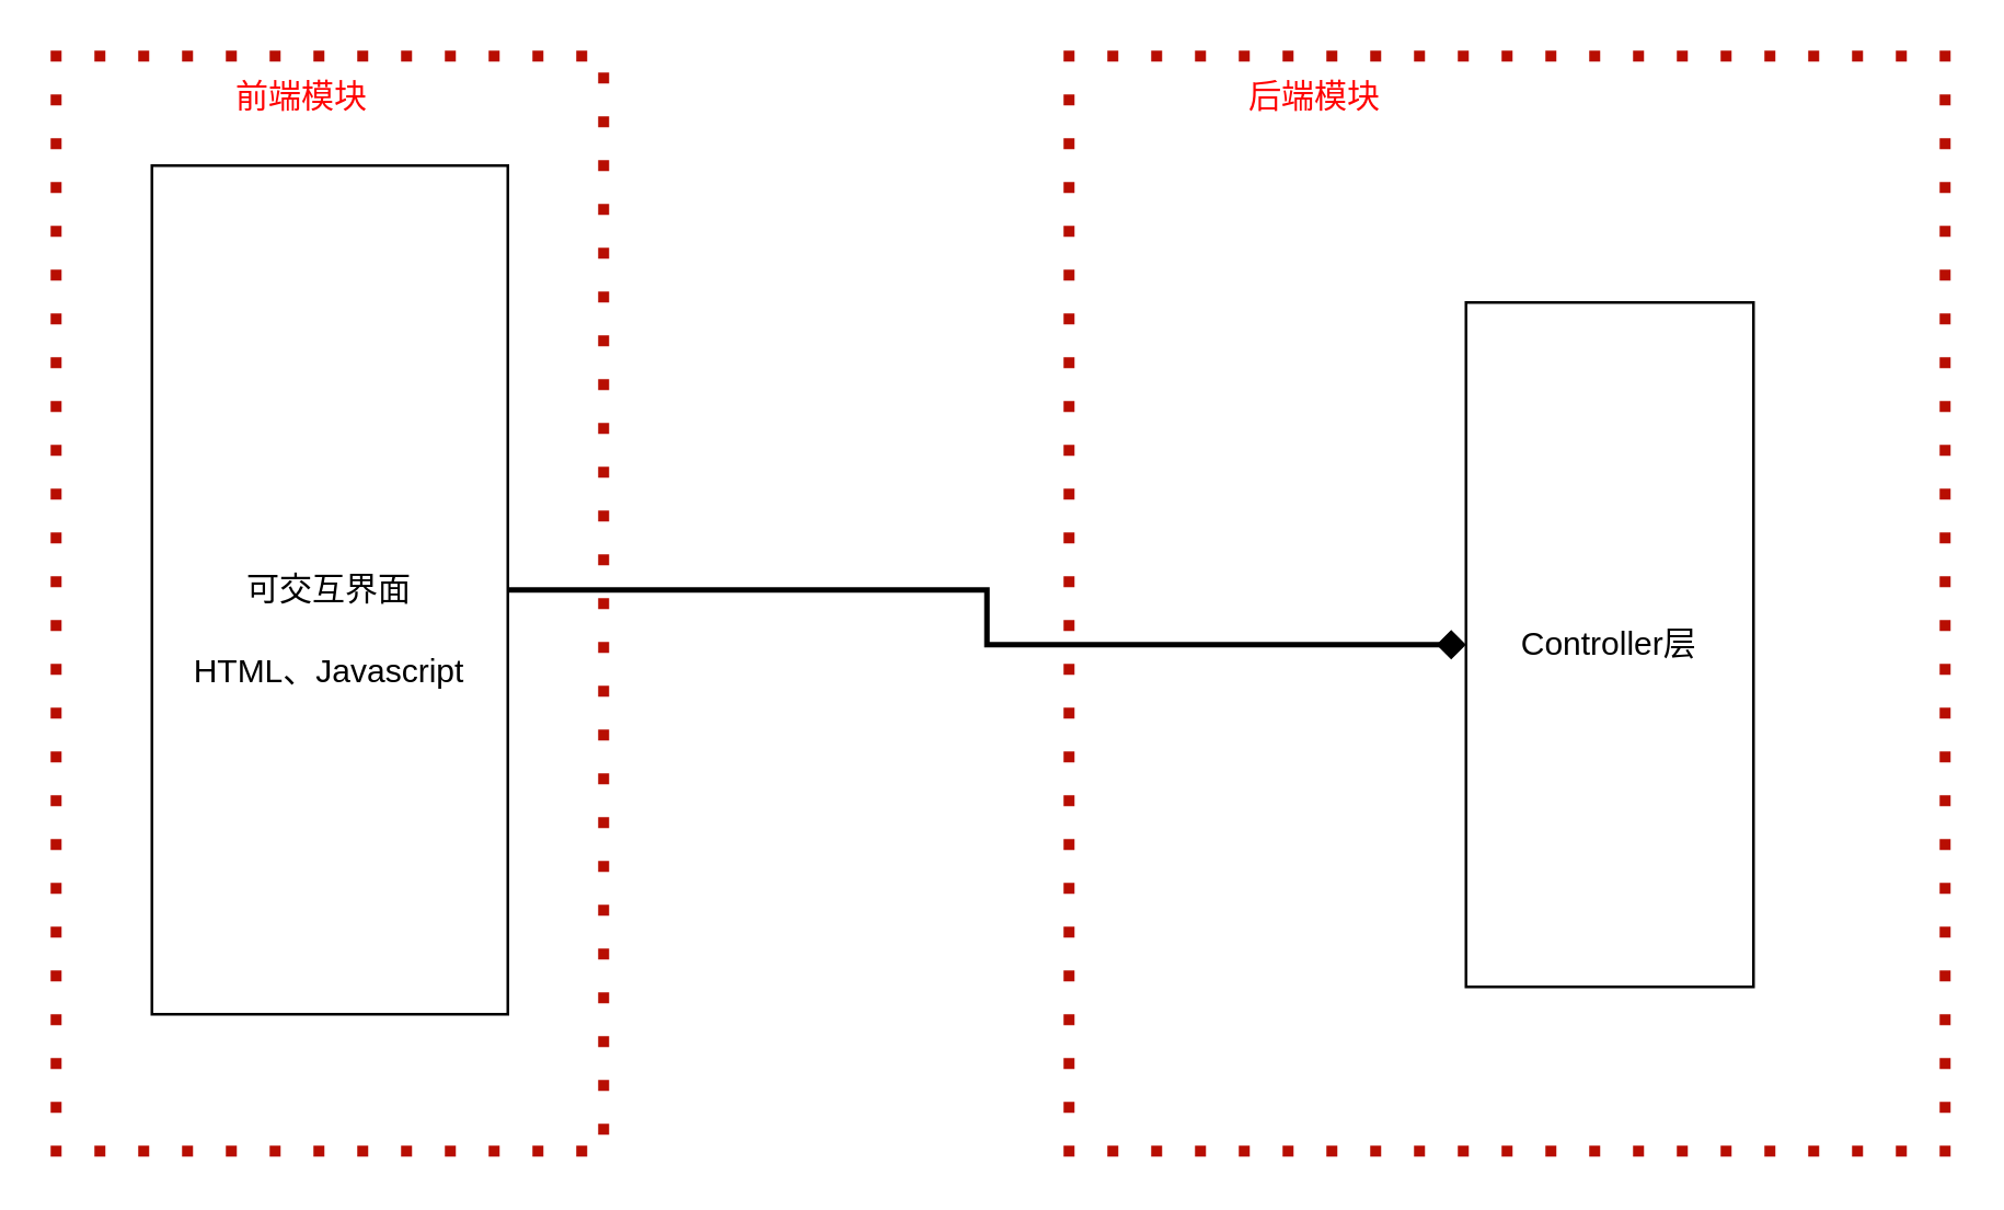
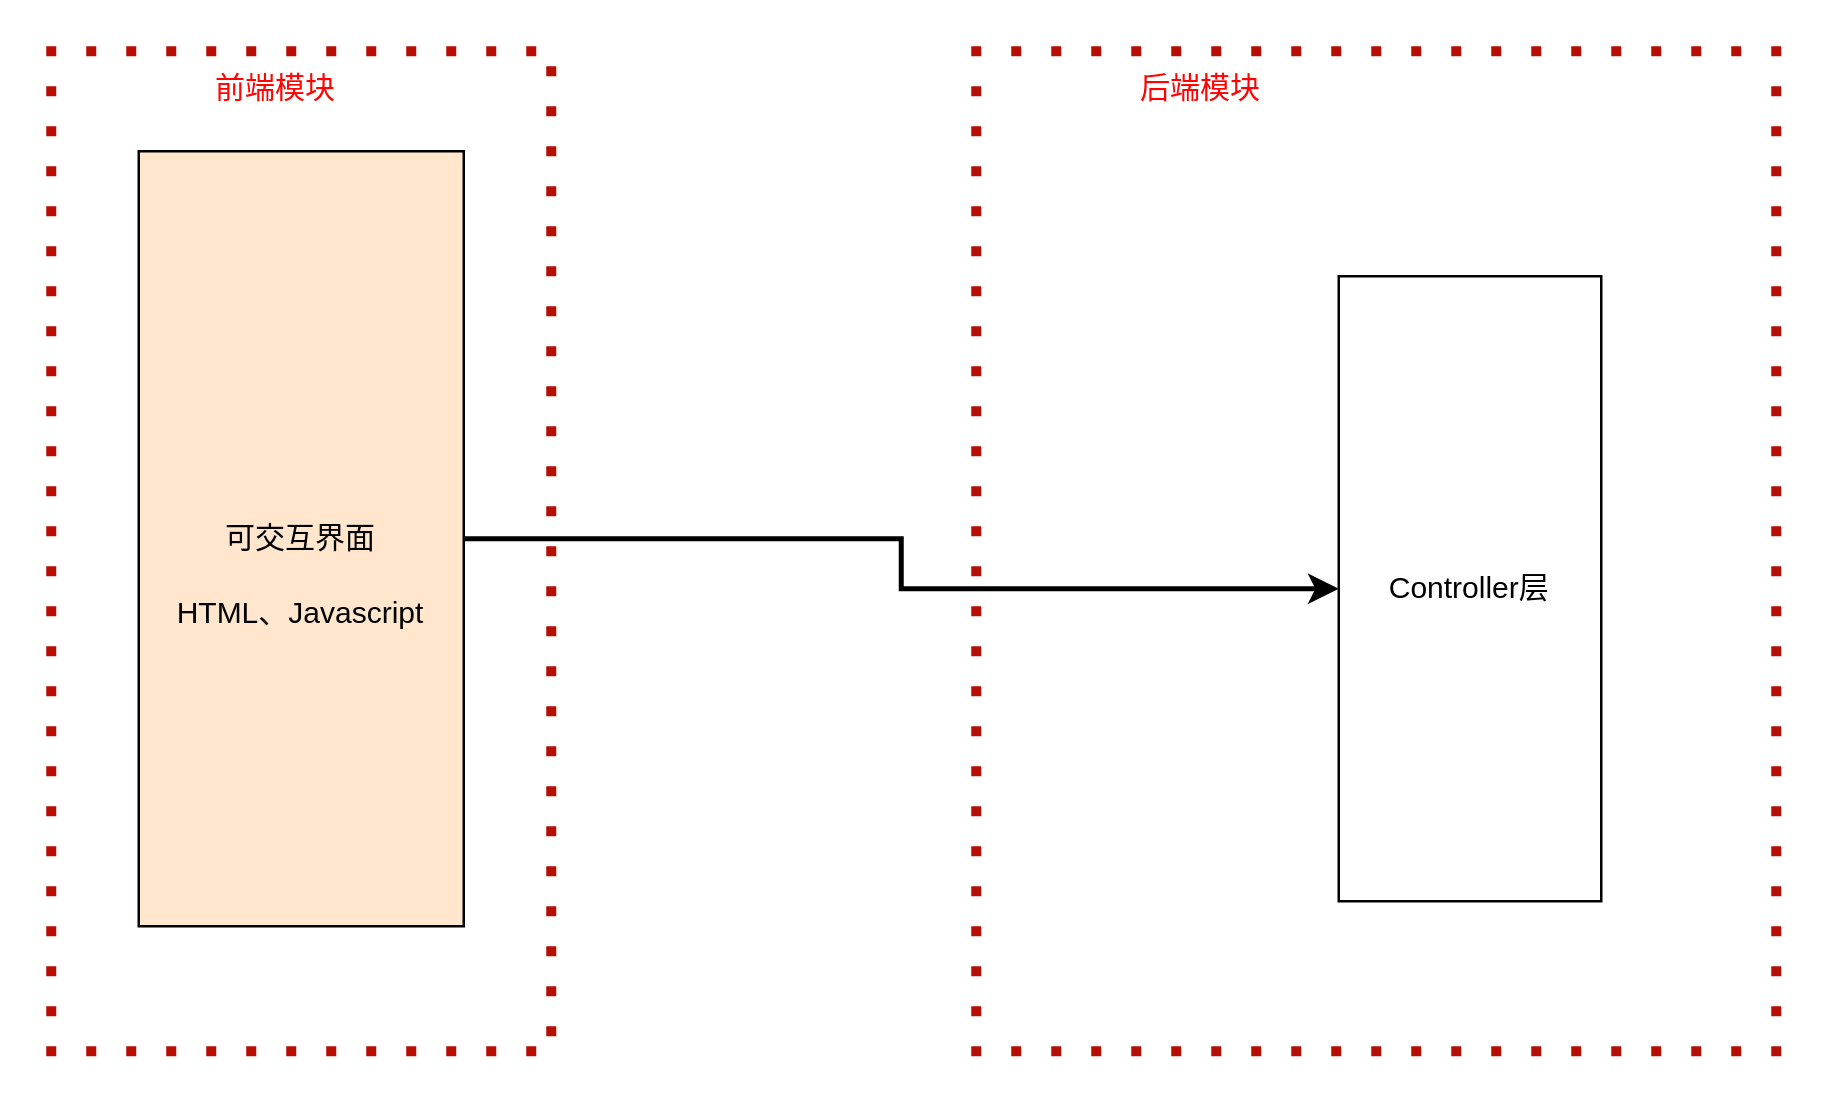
- <mxCell id="3" value="可交互界面" style="rounded=0;whiteSpace=wrap;html=1;" vertex="1" parent="1"><mxGeometry x="55" y="60" width="130" height="310" as="geometry" /></mxCell>
+ <mxCell id="3" value="可交互界面" style="rounded=0;whiteSpace=wrap;html=1;fillColor=#ffe6cc;" vertex="1" parent="1"><mxGeometry x="55" y="60" width="130" height="310" as="geometry" /></mxCell>
- <mxCell id="2" style="edgeStyle=orthogonalEdgeStyle;rounded=0;orthogonalLoop=1;jettySize=auto;html=1;fontColor=#FF0303;strokeColor=#000000;strokeWidth=2;endArrow=diamond;" edge="1" parent="1" source="3" target="7"><mxGeometry relative="1" as="geometry" /></mxCell>
+ <mxCell id="2" style="edgeStyle=orthogonalEdgeStyle;rounded=0;orthogonalLoop=1;jettySize=auto;html=1;fontColor=#FF0303;strokeColor=#000000;strokeWidth=2;" edge="1" parent="1" source="3" target="7"><mxGeometry relative="1" as="geometry" /></mxCell>
